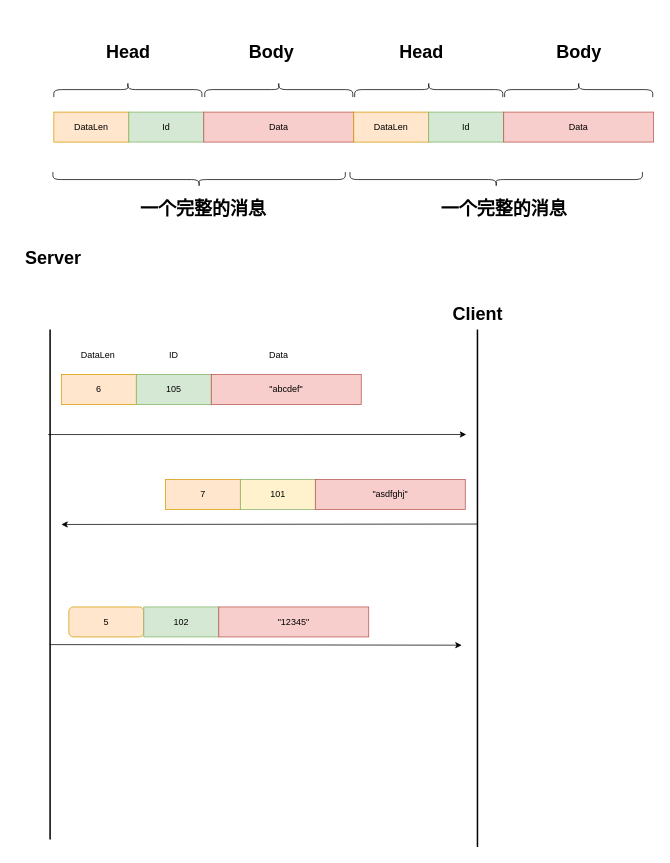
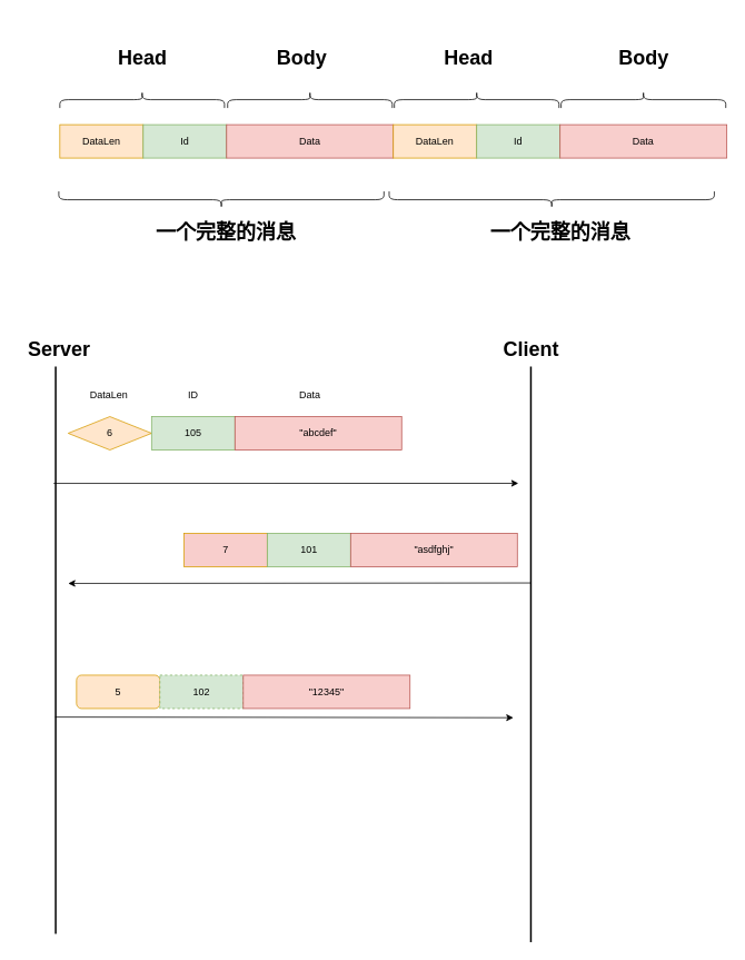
- <mxCell id="25" value="Server" style="text;strokeColor=none;fillColor=none;html=1;fontSize=24;fontStyle=1;verticalAlign=middle;align=center;" vertex="1" parent="1"><mxGeometry x="20" y="324" width="100" height="40" as="geometry" /></mxCell>
+ <mxCell id="25" value="Server" style="text;strokeColor=none;fillColor=none;html=1;fontSize=24;fontStyle=1;verticalAlign=middle;align=center;" vertex="1" parent="1"><mxGeometry x="20" y="399" width="100" height="40" as="geometry" /></mxCell>
- <mxCell id="20" value="6" style="rounded=0;whiteSpace=wrap;html=1;fillColor=#ffe6cc;strokeColor=#d79b00;" vertex="1" parent="1"><mxGeometry x="81" y="499" width="100" height="40" as="geometry" /></mxCell>
+ <mxCell id="20" value="6" style="rhombus;whiteSpace=wrap;html=1;fillColor=#ffe6cc;strokeColor=#d79b00;" vertex="1" parent="1"><mxGeometry x="81" y="499" width="100" height="40" as="geometry" /></mxCell>
- <mxCell id="30" value="7" style="rounded=0;whiteSpace=wrap;html=1;fillColor=#ffe6cc;strokeColor=#d79b00;" vertex="1" parent="1"><mxGeometry x="219.75" y="639" width="100" height="40" as="geometry" /></mxCell>
+ <mxCell id="30" value="7" style="rounded=0;whiteSpace=wrap;html=1;fillColor=#f8cecc;strokeColor=#d79b00;" vertex="1" parent="1"><mxGeometry x="219.75" y="639" width="100" height="40" as="geometry" /></mxCell>
- <mxCell id="31" value="101" style="rounded=0;whiteSpace=wrap;html=1;fillColor=#fff2cc;strokeColor=#82b366;" vertex="1" parent="1"><mxGeometry x="319.75" y="639" width="100" height="40" as="geometry" /></mxCell>
+ <mxCell id="31" value="101" style="rounded=0;whiteSpace=wrap;html=1;fillColor=#d5e8d4;strokeColor=#82b366;" vertex="1" parent="1"><mxGeometry x="319.75" y="639" width="100" height="40" as="geometry" /></mxCell>
- <mxCell id="34" value="102" style="rounded=0;whiteSpace=wrap;html=1;fillColor=#d5e8d4;strokeColor=#82b366;" vertex="1" parent="1"><mxGeometry x="191" y="809" width="100" height="40" as="geometry" /></mxCell>
+ <mxCell id="34" value="102" style="rounded=0;whiteSpace=wrap;html=1;fillColor=#d5e8d4;strokeColor=#82b366;dashed=1;" vertex="1" parent="1"><mxGeometry x="191" y="809" width="100" height="40" as="geometry" /></mxCell>
